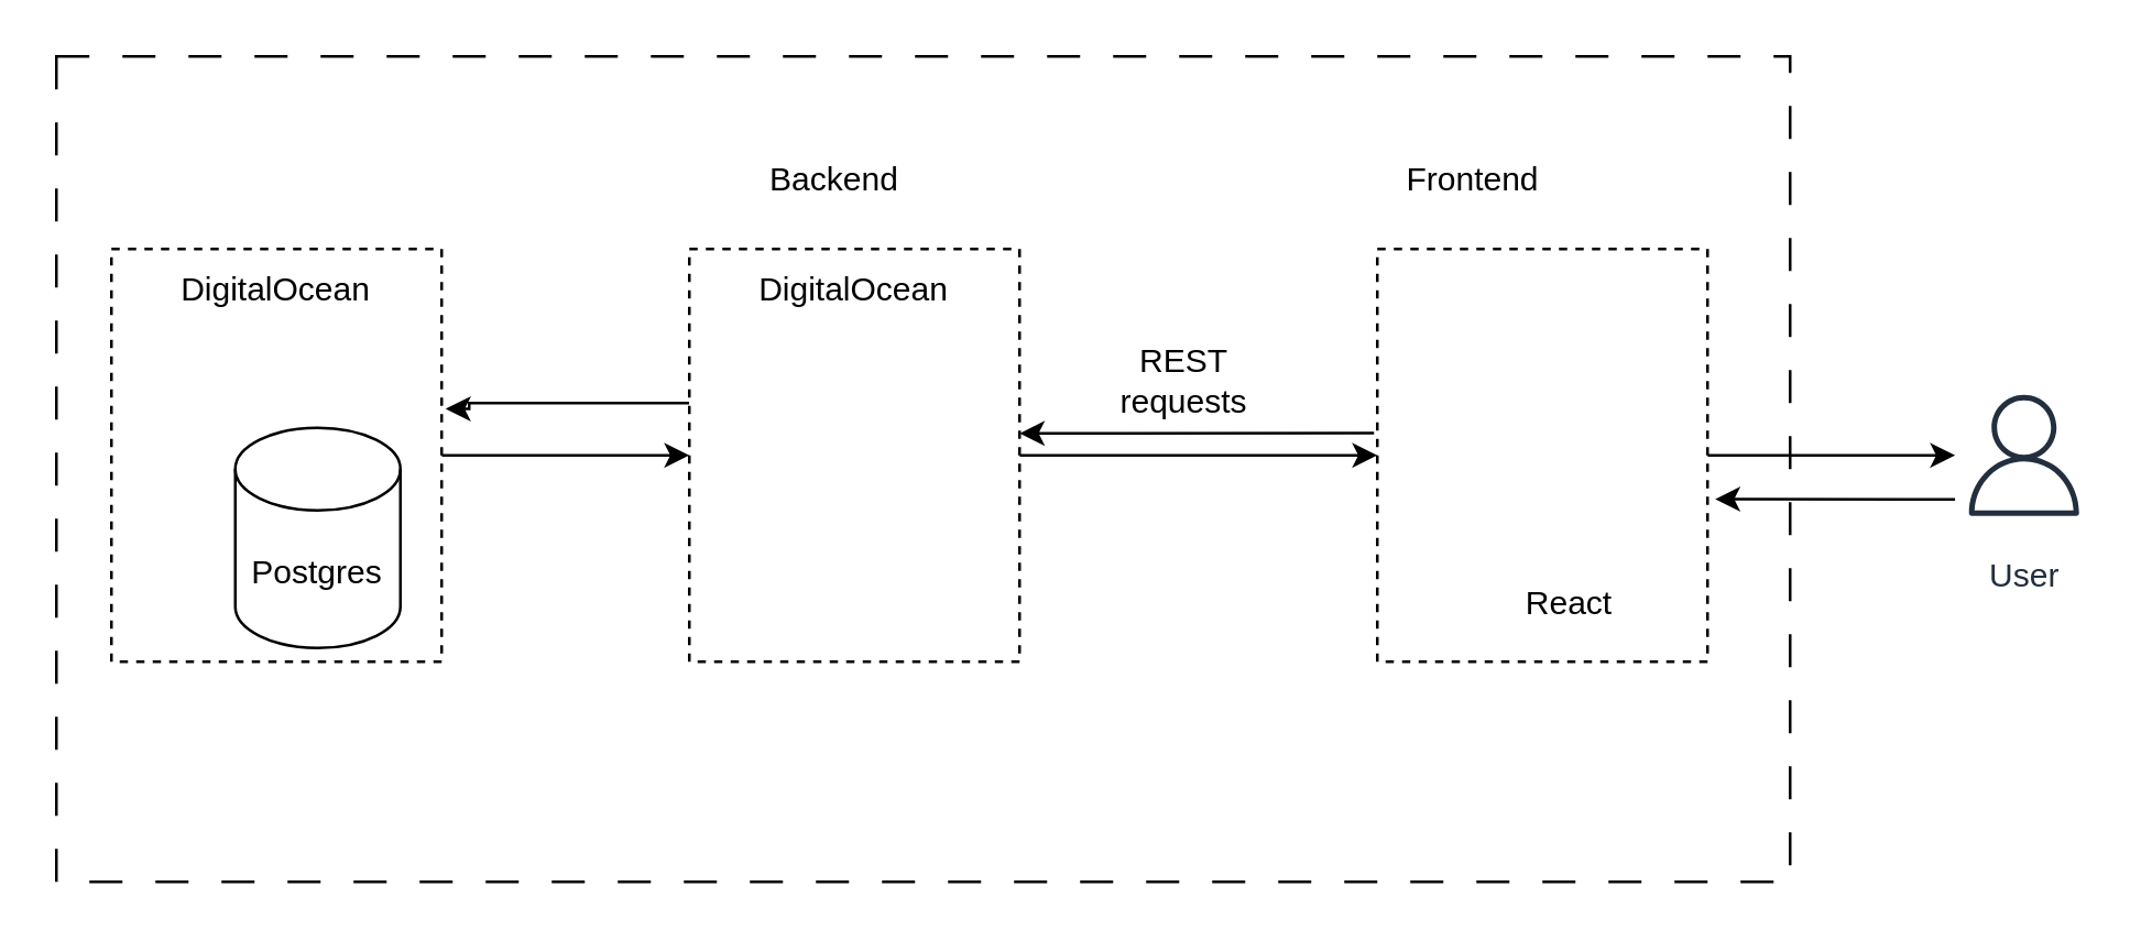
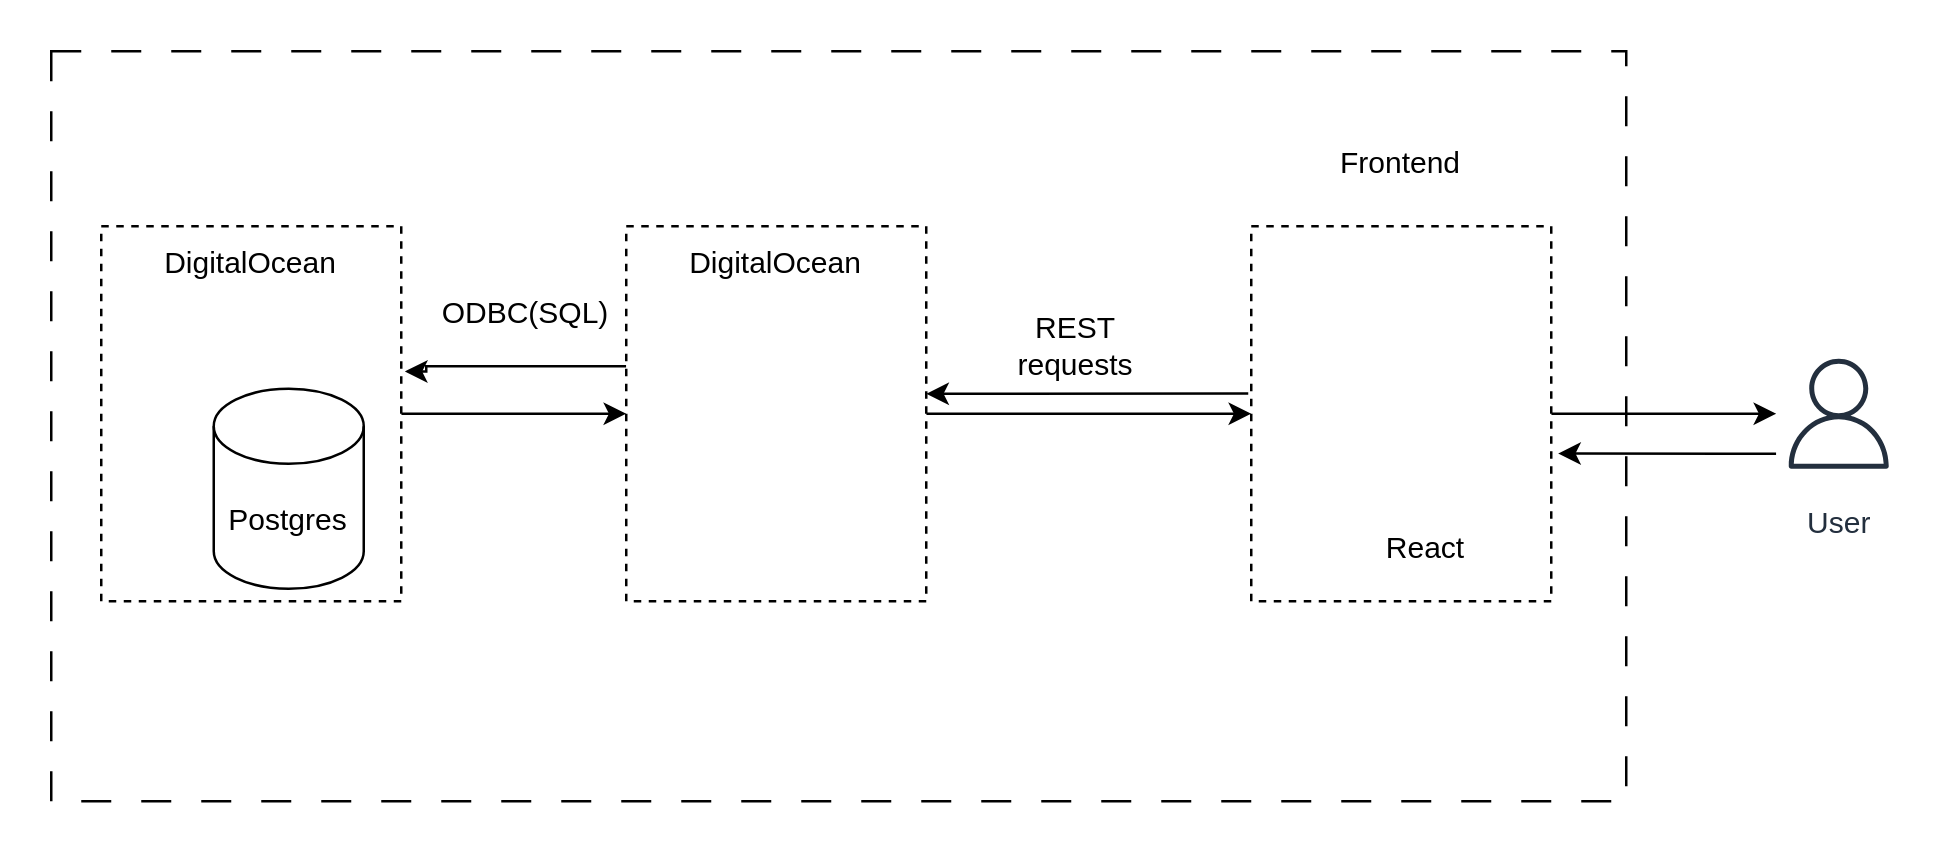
- <mxCell id="19" value="Backend" style="text;html=1;strokeColor=none;fillColor=none;align=center;verticalAlign=middle;whiteSpace=wrap;rounded=0;" vertex="1" parent="1"><mxGeometry x="273" y="50" width="60" height="30" as="geometry" /></mxCell>
- <mxCell id="20" value="Frontend" style="text;html=1;strokeColor=none;fillColor=none;align=center;verticalAlign=middle;whiteSpace=wrap;rounded=0;" vertex="1" parent="1"><mxGeometry x="505" y="50" width="60" height="30" as="geometry" /></mxCell>
+ <mxCell id="20" value="Frontend" style="text;html=1;strokeColor=none;fillColor=none;align=center;verticalAlign=middle;whiteSpace=wrap;rounded=0;" vertex="1" parent="1"><mxGeometry x="530" y="50" width="60" height="30" as="geometry" /></mxCell>
+ <mxCell id="13" value="ODBC(SQL)" style="text;html=1;strokeColor=none;fillColor=none;align=center;verticalAlign=middle;whiteSpace=wrap;rounded=0;" vertex="1" parent="1"><mxGeometry x="180" y="110" width="60" height="30" as="geometry" /></mxCell>
